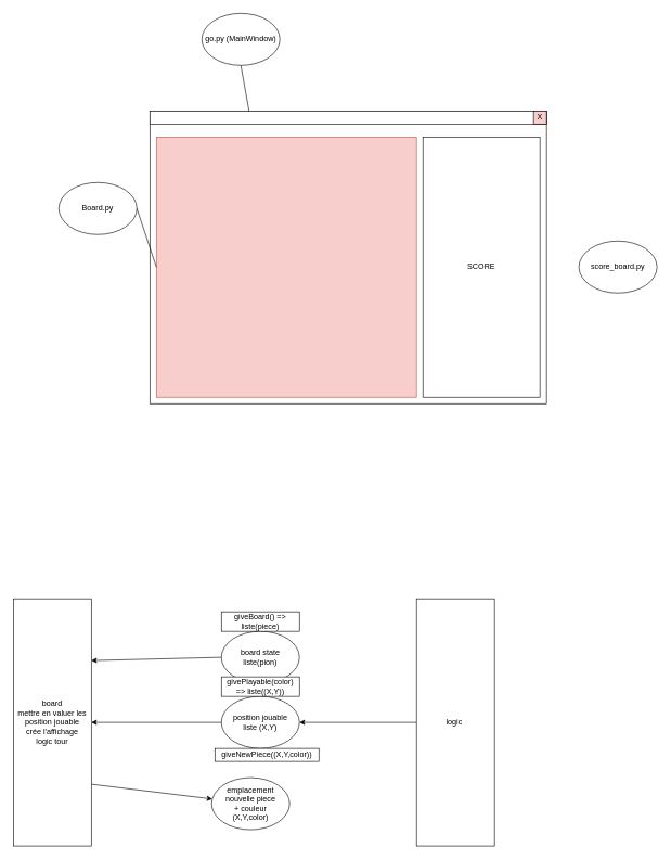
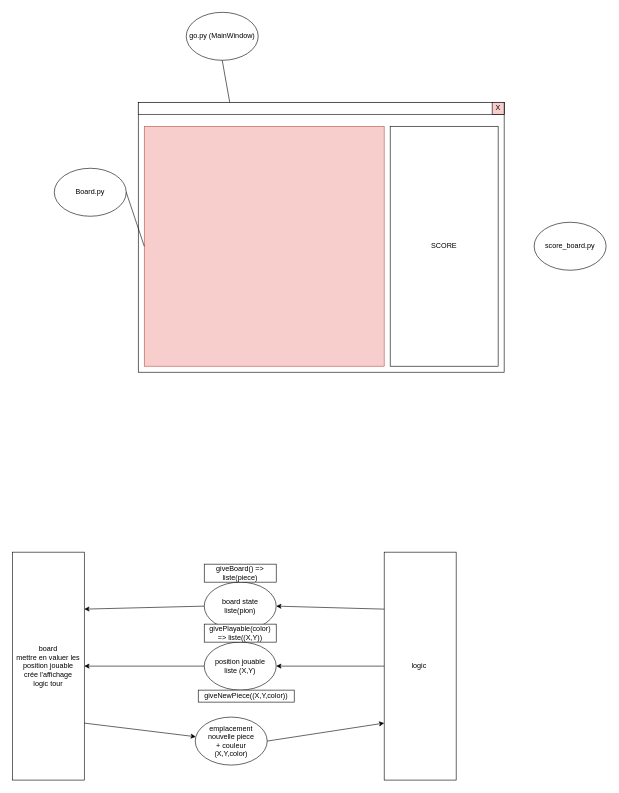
+ <mxCell id="16" value="" style="endArrow=classic;html=1;rounded=0;exitX=0;exitY=0.25;exitDx=0;exitDy=0;entryX=1;entryY=0.5;entryDx=0;entryDy=0;" edge="1" parent="1" source="14" target="15"><mxGeometry width="50" height="50" relative="1" as="geometry"><mxPoint x="390" y="1060" as="sourcePoint" /><mxPoint x="440" y="1010" as="targetPoint" /></mxGeometry></mxCell>
+ <mxCell id="20" value="" style="endArrow=classic;html=1;rounded=0;exitX=1;exitY=0.5;exitDx=0;exitDy=0;entryX=0;entryY=0.75;entryDx=0;entryDy=0;" edge="1" parent="1" source="19" target="14"><mxGeometry width="50" height="50" relative="1" as="geometry"><mxPoint x="390" y="1040" as="sourcePoint" /><mxPoint x="440" y="990" as="targetPoint" /></mxGeometry></mxCell>
